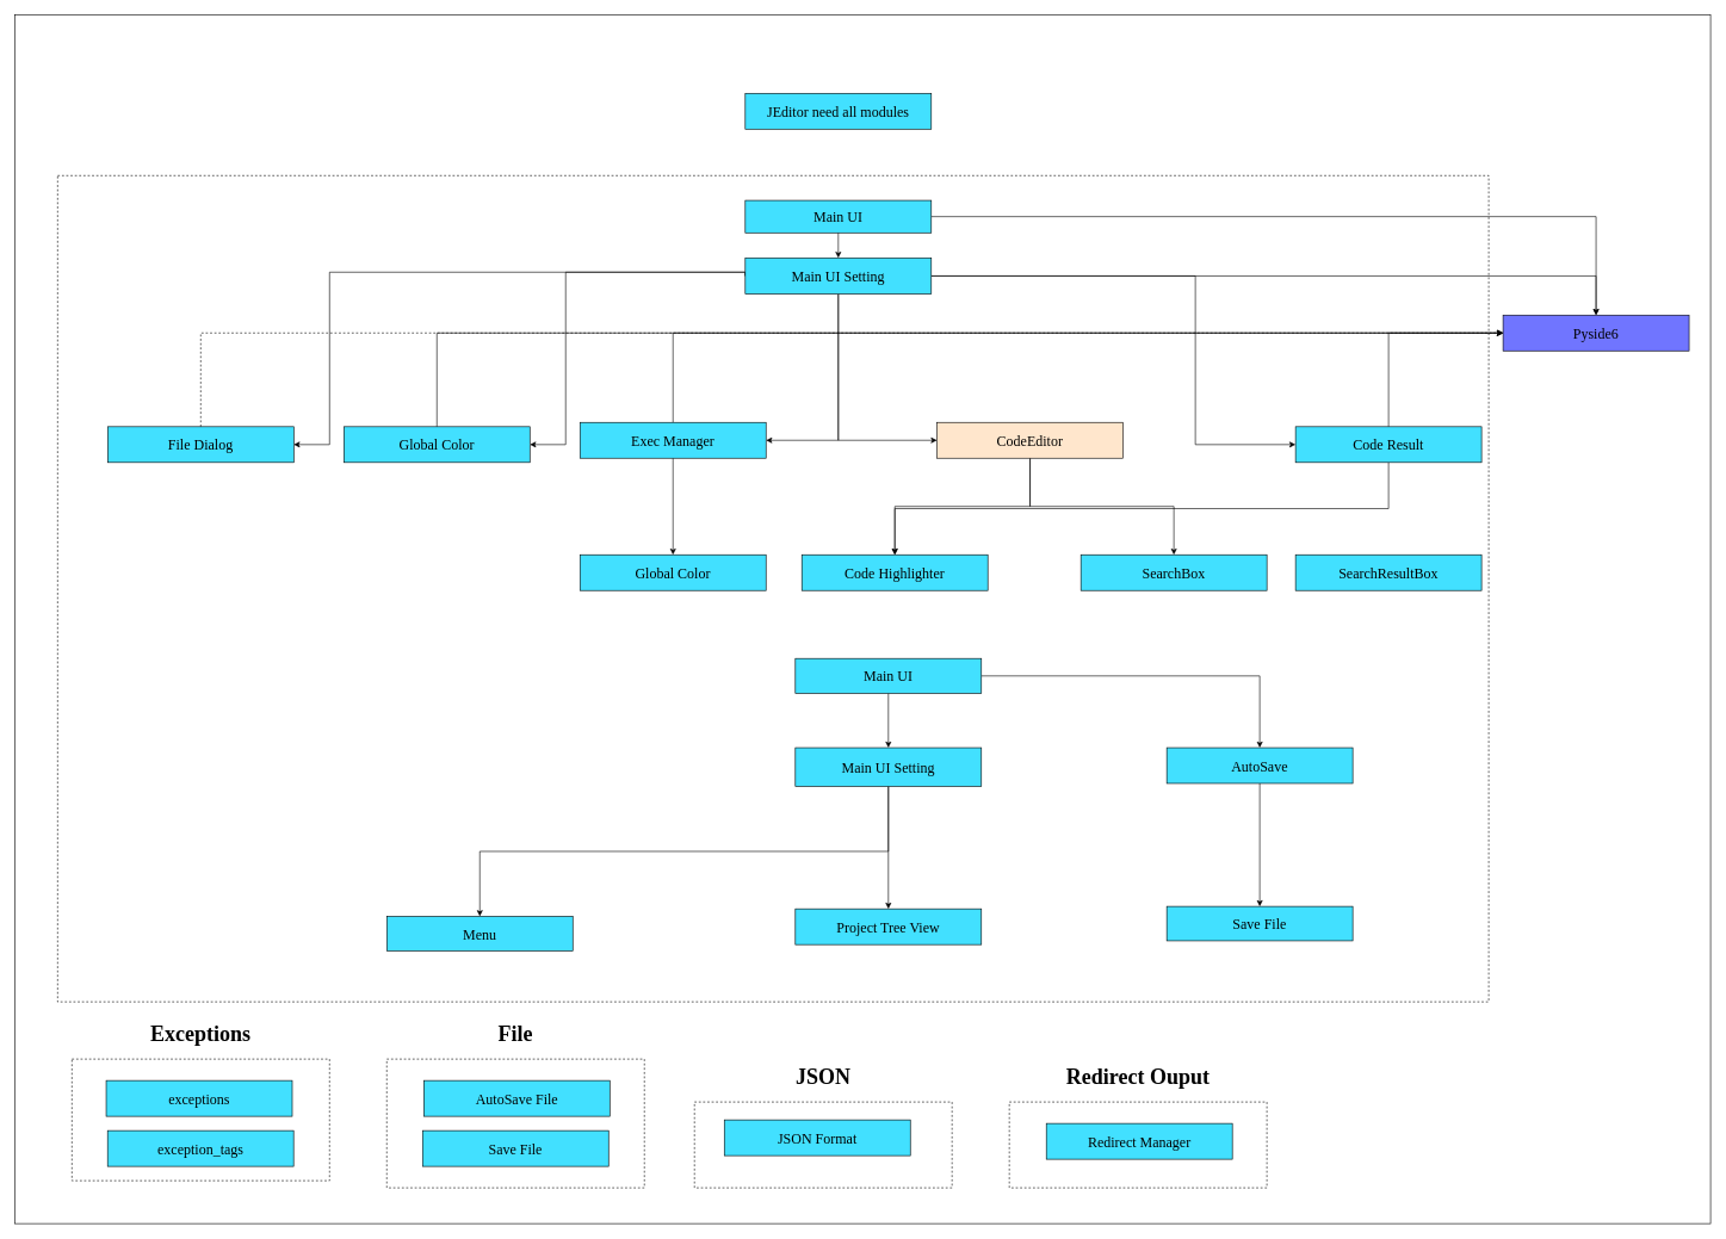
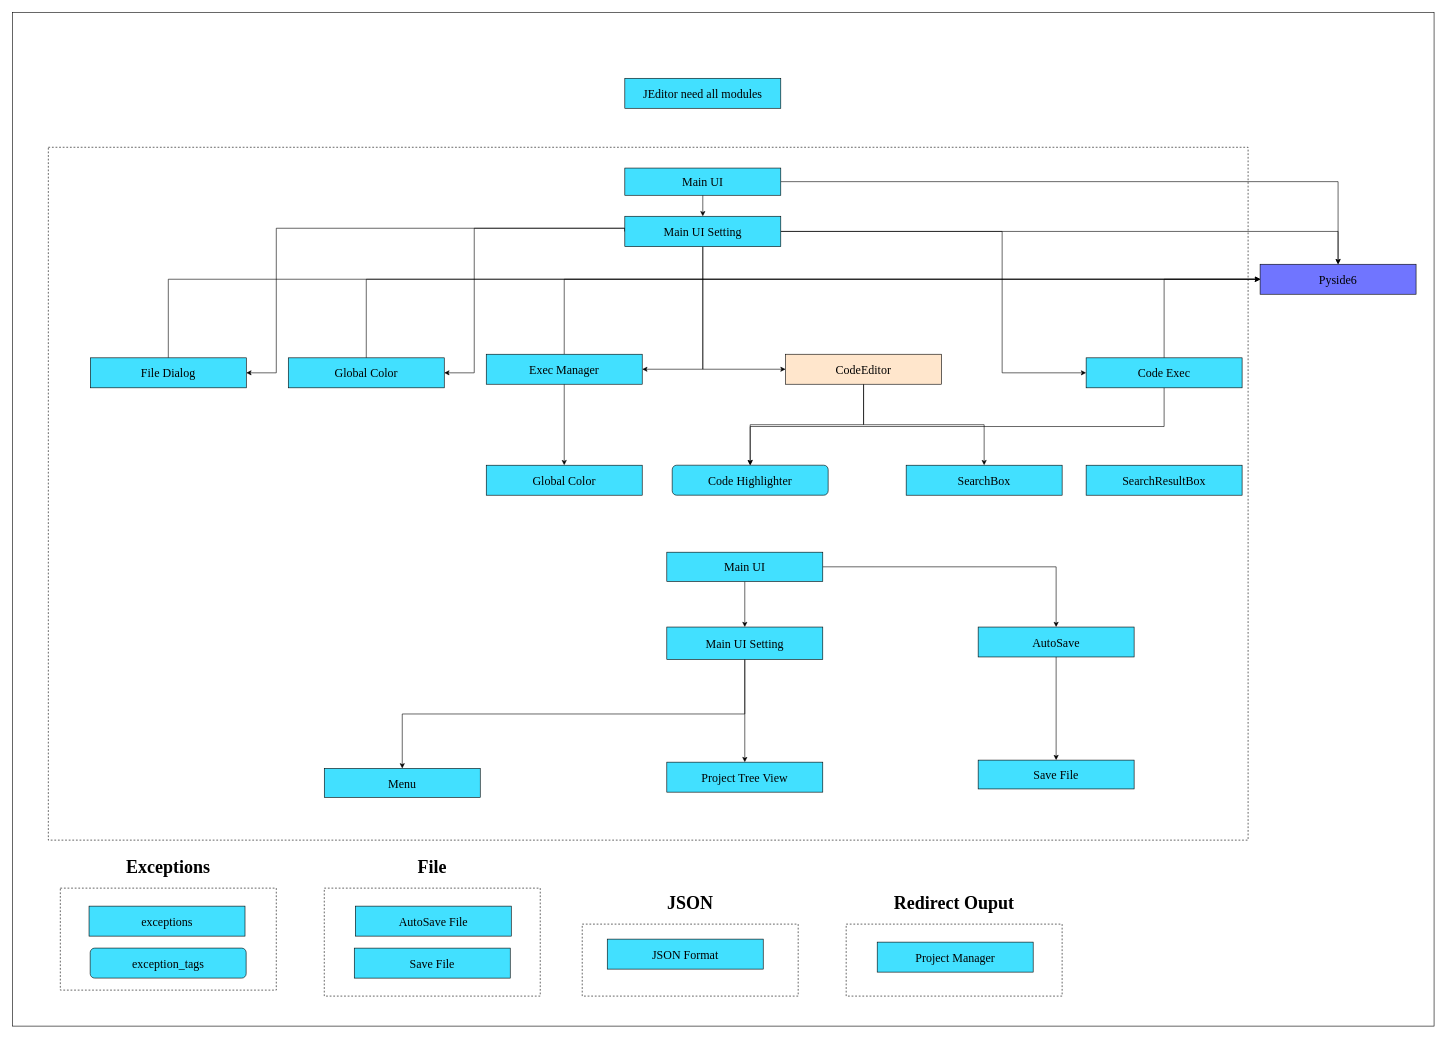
- <mxCell id="25" style="edgeStyle=orthogonalEdgeStyle;rounded=0;orthogonalLoop=1;jettySize=auto;html=1;exitX=0.5;exitY=0;exitDx=0;exitDy=0;entryX=0;entryY=0.5;entryDx=0;entryDy=0;dashed=1;" edge="1" parent="1" source="26" target="18"><mxGeometry relative="1" as="geometry" /></mxCell>
+ <mxCell id="25" style="edgeStyle=orthogonalEdgeStyle;rounded=0;orthogonalLoop=1;jettySize=auto;html=1;exitX=0.5;exitY=0;exitDx=0;exitDy=0;entryX=0;entryY=0.5;entryDx=0;entryDy=0;" edge="1" parent="1" source="26" target="18"><mxGeometry relative="1" as="geometry" /></mxCell>
- <mxCell id="16" value="Code Result" style="rounded=0;whiteSpace=wrap;html=1;fillColor=#42E0FF;fontFamily=Times New Roman;fontSize=20;" vertex="1" parent="1"><mxGeometry x="1810" y="596" width="260" height="50" as="geometry" /></mxCell>
+ <mxCell id="16" value="Code Exec" style="rounded=0;whiteSpace=wrap;html=1;fillColor=#42E0FF;fontFamily=Times New Roman;fontSize=20;" vertex="1" parent="1"><mxGeometry x="1810" y="596" width="260" height="50" as="geometry" /></mxCell>
- <mxCell id="12" value="Code Highlighter" style="rounded=0;whiteSpace=wrap;html=1;fillColor=#42E0FF;fontFamily=Times New Roman;fontSize=20;" vertex="1" parent="1"><mxGeometry x="1120" y="775" width="260" height="50" as="geometry" /></mxCell>
+ <mxCell id="12" value="Code Highlighter" style="whiteSpace=wrap;html=1;fillColor=#42E0FF;fontFamily=Times New Roman;fontSize=20;rounded=1;" vertex="1" parent="1"><mxGeometry x="1120" y="775" width="260" height="50" as="geometry" /></mxCell>
- <mxCell id="57" value="Redirect Manager" style="rounded=0;whiteSpace=wrap;html=1;fillColor=#42E0FF;fontFamily=Times New Roman;fontSize=20;" vertex="1" parent="1"><mxGeometry x="1461.72" y="1570" width="260" height="50" as="geometry" /></mxCell>
+ <mxCell id="57" value="Project Manager" style="rounded=0;whiteSpace=wrap;html=1;fillColor=#42E0FF;fontFamily=Times New Roman;fontSize=20;" vertex="1" parent="1"><mxGeometry x="1461.72" y="1570" width="260" height="50" as="geometry" /></mxCell>
- <mxCell id="8" value="exception_tags" style="rounded=0;whiteSpace=wrap;html=1;fillColor=#42E0FF;fontFamily=Times New Roman;fontSize=20;" vertex="1" parent="1"><mxGeometry x="149.79" y="1580" width="260" height="50" as="geometry" /></mxCell>
+ <mxCell id="8" value="exception_tags" style="whiteSpace=wrap;html=1;fillColor=#42E0FF;fontFamily=Times New Roman;fontSize=20;rounded=1;" vertex="1" parent="1"><mxGeometry x="149.79" y="1580" width="260" height="50" as="geometry" /></mxCell>
